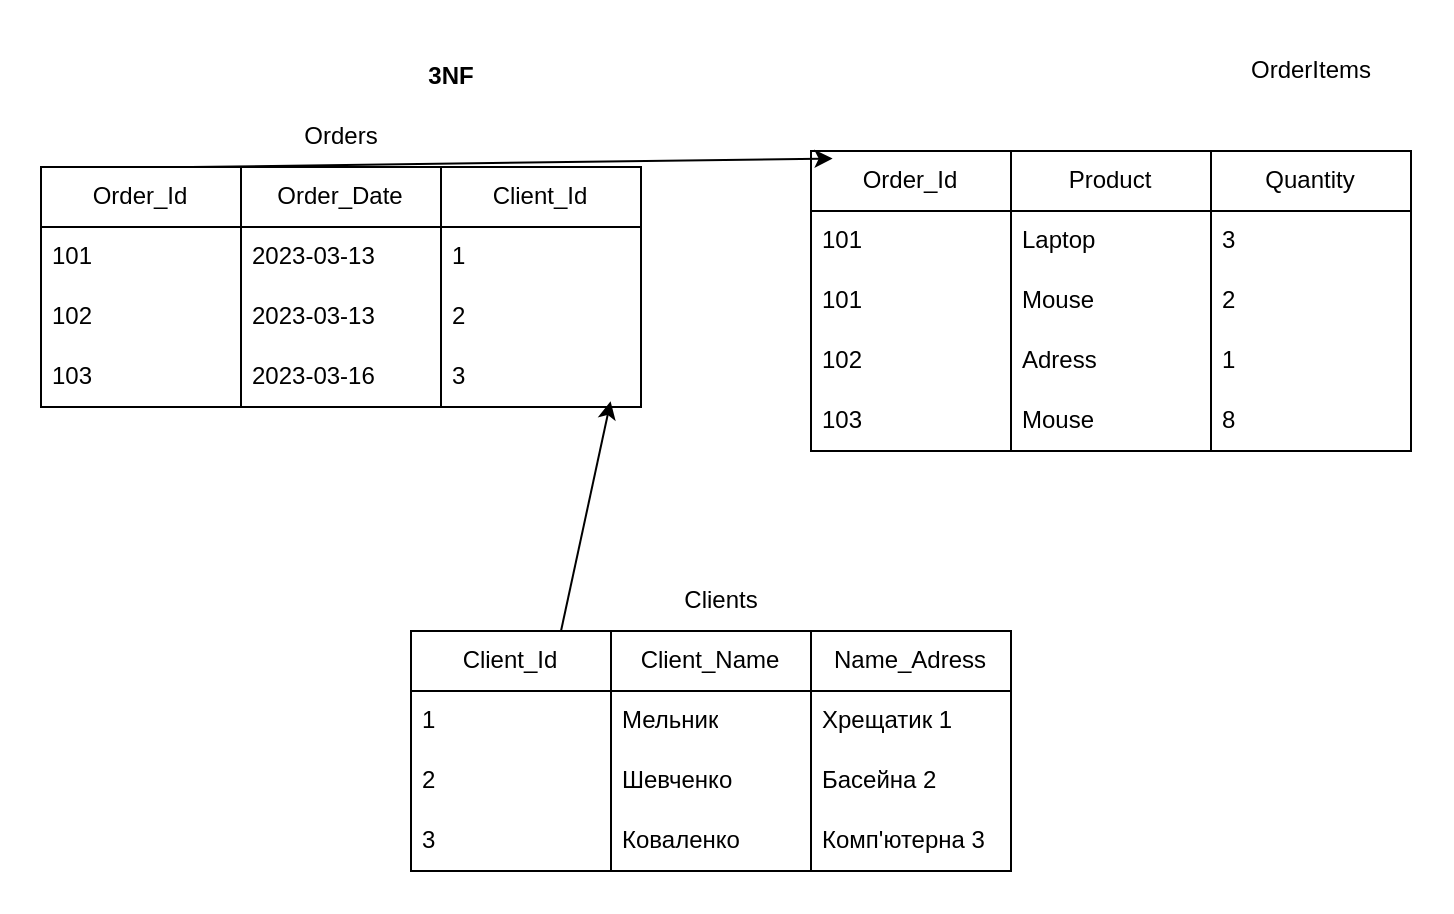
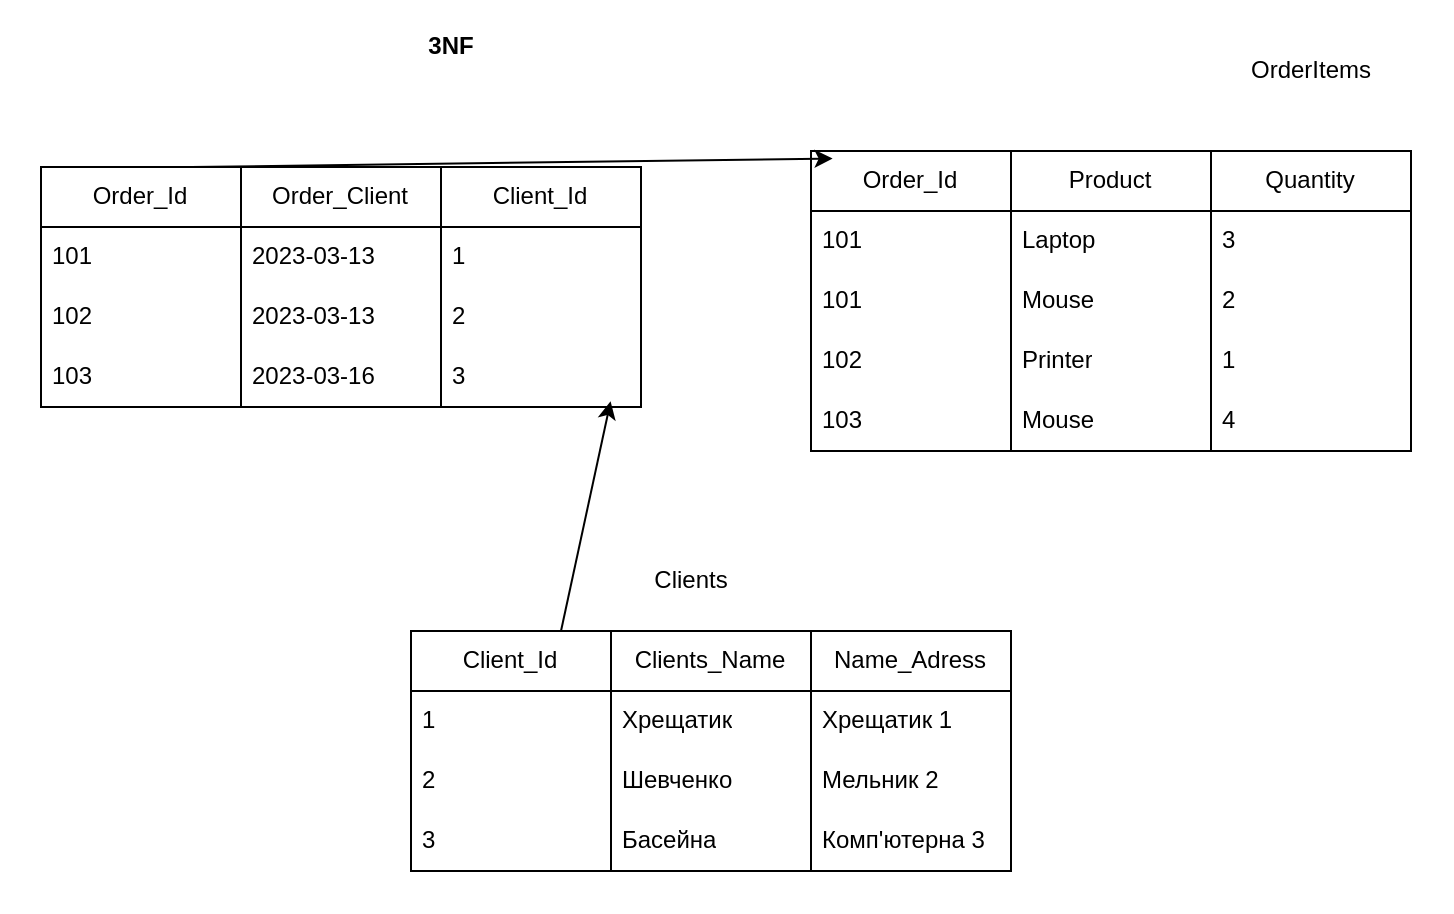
- <mxCell id="6" value="3NF" style="text;html=1;align=center;verticalAlign=middle;resizable=0;points=[];autosize=1;strokeColor=none;fillColor=none;fontStyle=1" vertex="1" parent="1"><mxGeometry x="200" y="23" width="50" height="30" as="geometry" /></mxCell>
+ <mxCell id="6" value="3NF" style="text;html=1;align=center;verticalAlign=middle;resizable=0;points=[];autosize=1;strokeColor=none;fillColor=none;fontStyle=1" vertex="1" parent="1"><mxGeometry x="200" y="8" width="50" height="30" as="geometry" /></mxCell>
- <mxCell id="7" value="Orders" style="text;html=1;align=center;verticalAlign=middle;resizable=0;points=[];autosize=1;strokeColor=none;fillColor=none;" vertex="1" parent="1"><mxGeometry x="140" y="53" width="60" height="30" as="geometry" /></mxCell>
- <mxCell id="9" value="Order_Date" style="swimlane;fontStyle=0;childLayout=stackLayout;horizontal=1;startSize=30;horizontalStack=0;resizeParent=1;resizeParentMax=0;resizeLast=0;collapsible=1;marginBottom=0;whiteSpace=wrap;html=1;" vertex="1" parent="1"><mxGeometry x="120" y="83" width="100" height="120" as="geometry" /></mxCell>
+ <mxCell id="9" value="Order_Client" style="swimlane;fontStyle=0;childLayout=stackLayout;horizontal=1;startSize=30;horizontalStack=0;resizeParent=1;resizeParentMax=0;resizeLast=0;collapsible=1;marginBottom=0;whiteSpace=wrap;html=1;" vertex="1" parent="1"><mxGeometry x="120" y="83" width="100" height="120" as="geometry" /></mxCell>
- <mxCell id="20" value="Adress" style="text;strokeColor=none;fillColor=none;align=left;verticalAlign=middle;spacingLeft=4;spacingRight=4;overflow=hidden;points=[[0,0.5],[1,0.5]];portConstraint=eastwest;rotatable=0;whiteSpace=wrap;html=1;" vertex="1" parent="17"><mxGeometry y="90" width="100" height="30" as="geometry" /></mxCell>
+ <mxCell id="20" value="Printer" style="text;strokeColor=none;fillColor=none;align=left;verticalAlign=middle;spacingLeft=4;spacingRight=4;overflow=hidden;points=[[0,0.5],[1,0.5]];portConstraint=eastwest;rotatable=0;whiteSpace=wrap;html=1;" vertex="1" parent="17"><mxGeometry y="90" width="100" height="30" as="geometry" /></mxCell>
- <mxCell id="31" value="8" style="text;strokeColor=none;fillColor=none;align=left;verticalAlign=middle;spacingLeft=4;spacingRight=4;overflow=hidden;points=[[0,0.5],[1,0.5]];portConstraint=eastwest;rotatable=0;whiteSpace=wrap;html=1;" vertex="1" parent="27"><mxGeometry y="120" width="100" height="30" as="geometry" /></mxCell>
+ <mxCell id="31" value="4" style="text;strokeColor=none;fillColor=none;align=left;verticalAlign=middle;spacingLeft=4;spacingRight=4;overflow=hidden;points=[[0,0.5],[1,0.5]];portConstraint=eastwest;rotatable=0;whiteSpace=wrap;html=1;" vertex="1" parent="27"><mxGeometry y="120" width="100" height="30" as="geometry" /></mxCell>
- <mxCell id="44" value="Clients" style="text;html=1;align=center;verticalAlign=middle;resizable=0;points=[];autosize=1;strokeColor=none;fillColor=none;" vertex="1" parent="1"><mxGeometry x="330" y="285" width="60" height="30" as="geometry" /></mxCell>
+ <mxCell id="44" value="Clients" style="text;html=1;align=center;verticalAlign=middle;resizable=0;points=[];autosize=1;strokeColor=none;fillColor=none;" vertex="1" parent="1"><mxGeometry x="315" y="275" width="60" height="30" as="geometry" /></mxCell>
- <mxCell id="32" value="Client_Name" style="swimlane;fontStyle=0;childLayout=stackLayout;horizontal=1;startSize=30;horizontalStack=0;resizeParent=1;resizeParentMax=0;resizeLast=0;collapsible=1;marginBottom=0;whiteSpace=wrap;html=1;" vertex="1" parent="1"><mxGeometry x="305" y="315" width="100" height="120" as="geometry" /></mxCell>
+ <mxCell id="32" value="Clients_Name" style="swimlane;fontStyle=0;childLayout=stackLayout;horizontal=1;startSize=30;horizontalStack=0;resizeParent=1;resizeParentMax=0;resizeLast=0;collapsible=1;marginBottom=0;whiteSpace=wrap;html=1;" vertex="1" parent="1"><mxGeometry x="305" y="315" width="100" height="120" as="geometry" /></mxCell>
- <mxCell id="33" value="Мельник" style="text;strokeColor=none;fillColor=none;align=left;verticalAlign=middle;spacingLeft=4;spacingRight=4;overflow=hidden;points=[[0,0.5],[1,0.5]];portConstraint=eastwest;rotatable=0;whiteSpace=wrap;html=1;" vertex="1" parent="32"><mxGeometry y="30" width="100" height="30" as="geometry" /></mxCell>
+ <mxCell id="33" value="Хрещатик" style="text;strokeColor=none;fillColor=none;align=left;verticalAlign=middle;spacingLeft=4;spacingRight=4;overflow=hidden;points=[[0,0.5],[1,0.5]];portConstraint=eastwest;rotatable=0;whiteSpace=wrap;html=1;" vertex="1" parent="32"><mxGeometry y="30" width="100" height="30" as="geometry" /></mxCell>
- <mxCell id="38" value="Басейна 2" style="text;strokeColor=none;fillColor=none;align=left;verticalAlign=middle;spacingLeft=4;spacingRight=4;overflow=hidden;points=[[0,0.5],[1,0.5]];portConstraint=eastwest;rotatable=0;whiteSpace=wrap;html=1;" vertex="1" parent="36"><mxGeometry y="60" width="100" height="30" as="geometry" /></mxCell>
+ <mxCell id="38" value="Мельник 2" style="text;strokeColor=none;fillColor=none;align=left;verticalAlign=middle;spacingLeft=4;spacingRight=4;overflow=hidden;points=[[0,0.5],[1,0.5]];portConstraint=eastwest;rotatable=0;whiteSpace=wrap;html=1;" vertex="1" parent="36"><mxGeometry y="60" width="100" height="30" as="geometry" /></mxCell>
- <mxCell id="35" value="Коваленко" style="text;strokeColor=none;fillColor=none;align=left;verticalAlign=middle;spacingLeft=4;spacingRight=4;overflow=hidden;points=[[0,0.5],[1,0.5]];portConstraint=eastwest;rotatable=0;whiteSpace=wrap;html=1;" vertex="1" parent="32"><mxGeometry y="90" width="100" height="30" as="geometry" /></mxCell>
+ <mxCell id="35" value="Басейна" style="text;strokeColor=none;fillColor=none;align=left;verticalAlign=middle;spacingLeft=4;spacingRight=4;overflow=hidden;points=[[0,0.5],[1,0.5]];portConstraint=eastwest;rotatable=0;whiteSpace=wrap;html=1;" vertex="1" parent="32"><mxGeometry y="90" width="100" height="30" as="geometry" /></mxCell>
